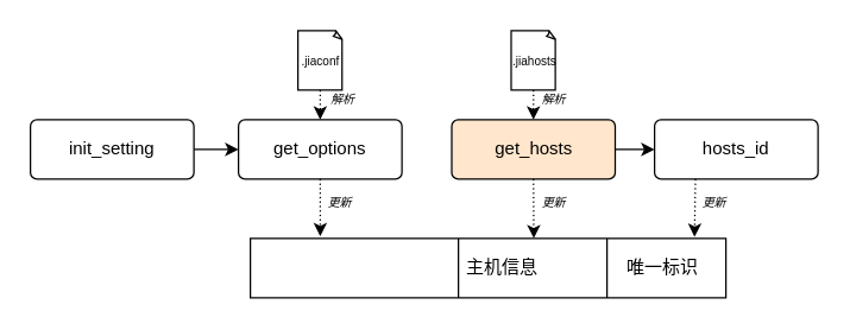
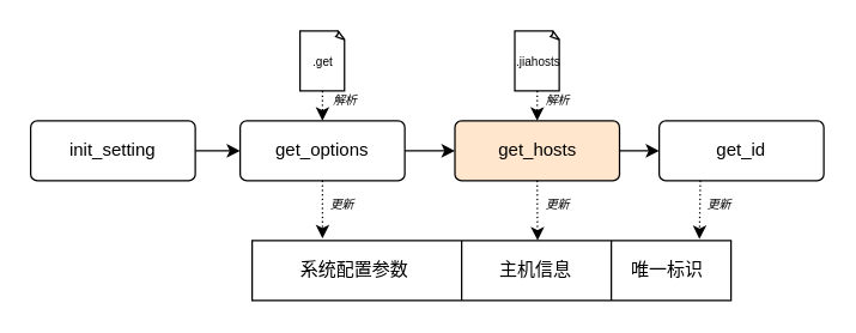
- <mxCell id="5" value="&lt;font style=&quot;font-size: 8px;&quot;&gt;.jiaconf&lt;/font&gt;" style="text;html=1;align=center;verticalAlign=middle;resizable=0;points=[];autosize=1;strokeColor=none;fillColor=none;" vertex="1" parent="1"><mxGeometry x="190" y="25" width="50" height="30" as="geometry" /></mxCell>
+ <mxCell id="5" value="&lt;font style=&quot;font-size: 8px;&quot;&gt;.get&lt;/font&gt;" style="text;html=1;align=center;verticalAlign=middle;resizable=0;points=[];autosize=1;strokeColor=none;fillColor=none;" vertex="1" parent="1"><mxGeometry x="190" y="25" width="50" height="30" as="geometry" /></mxCell>
+ <mxCell id="2" style="edgeStyle=orthogonalEdgeStyle;rounded=0;orthogonalLoop=1;jettySize=auto;html=1;exitX=1;exitY=0.5;exitDx=0;exitDy=0;entryX=0;entryY=0.5;entryDx=0;entryDy=0;" edge="1" parent="1" source="3" target="10"><mxGeometry relative="1" as="geometry" /></mxCell>
- <mxCell id="14" value="hosts_id" style="rounded=1;whiteSpace=wrap;html=1;arcSize=11;" vertex="1" parent="1"><mxGeometry x="440" y="80" width="110" height="40" as="geometry" /></mxCell>
+ <mxCell id="14" value="get_id" style="rounded=1;whiteSpace=wrap;html=1;arcSize=11;" vertex="1" parent="1"><mxGeometry x="440" y="80" width="110" height="40" as="geometry" /></mxCell>
+ <mxCell id="20" value="系统配置参数" style="text;html=1;align=center;verticalAlign=middle;resizable=0;points=[];autosize=1;strokeColor=none;fillColor=none;" vertex="1" parent="1"><mxGeometry x="186" y="165" width="100" height="30" as="geometry" /></mxCell>
- <mxCell id="21" value="主机信息" style="text;html=1;align=center;verticalAlign=middle;resizable=0;points=[];autosize=1;strokeColor=none;fillColor=none;" vertex="1" parent="1"><mxGeometry x="302" y="165" width="70" height="30" as="geometry" /></mxCell>
+ <mxCell id="21" value="主机信息" style="text;html=1;align=center;verticalAlign=middle;resizable=0;points=[];autosize=1;strokeColor=none;fillColor=none;" vertex="1" parent="1"><mxGeometry x="322" y="165" width="70" height="30" as="geometry" /></mxCell>
